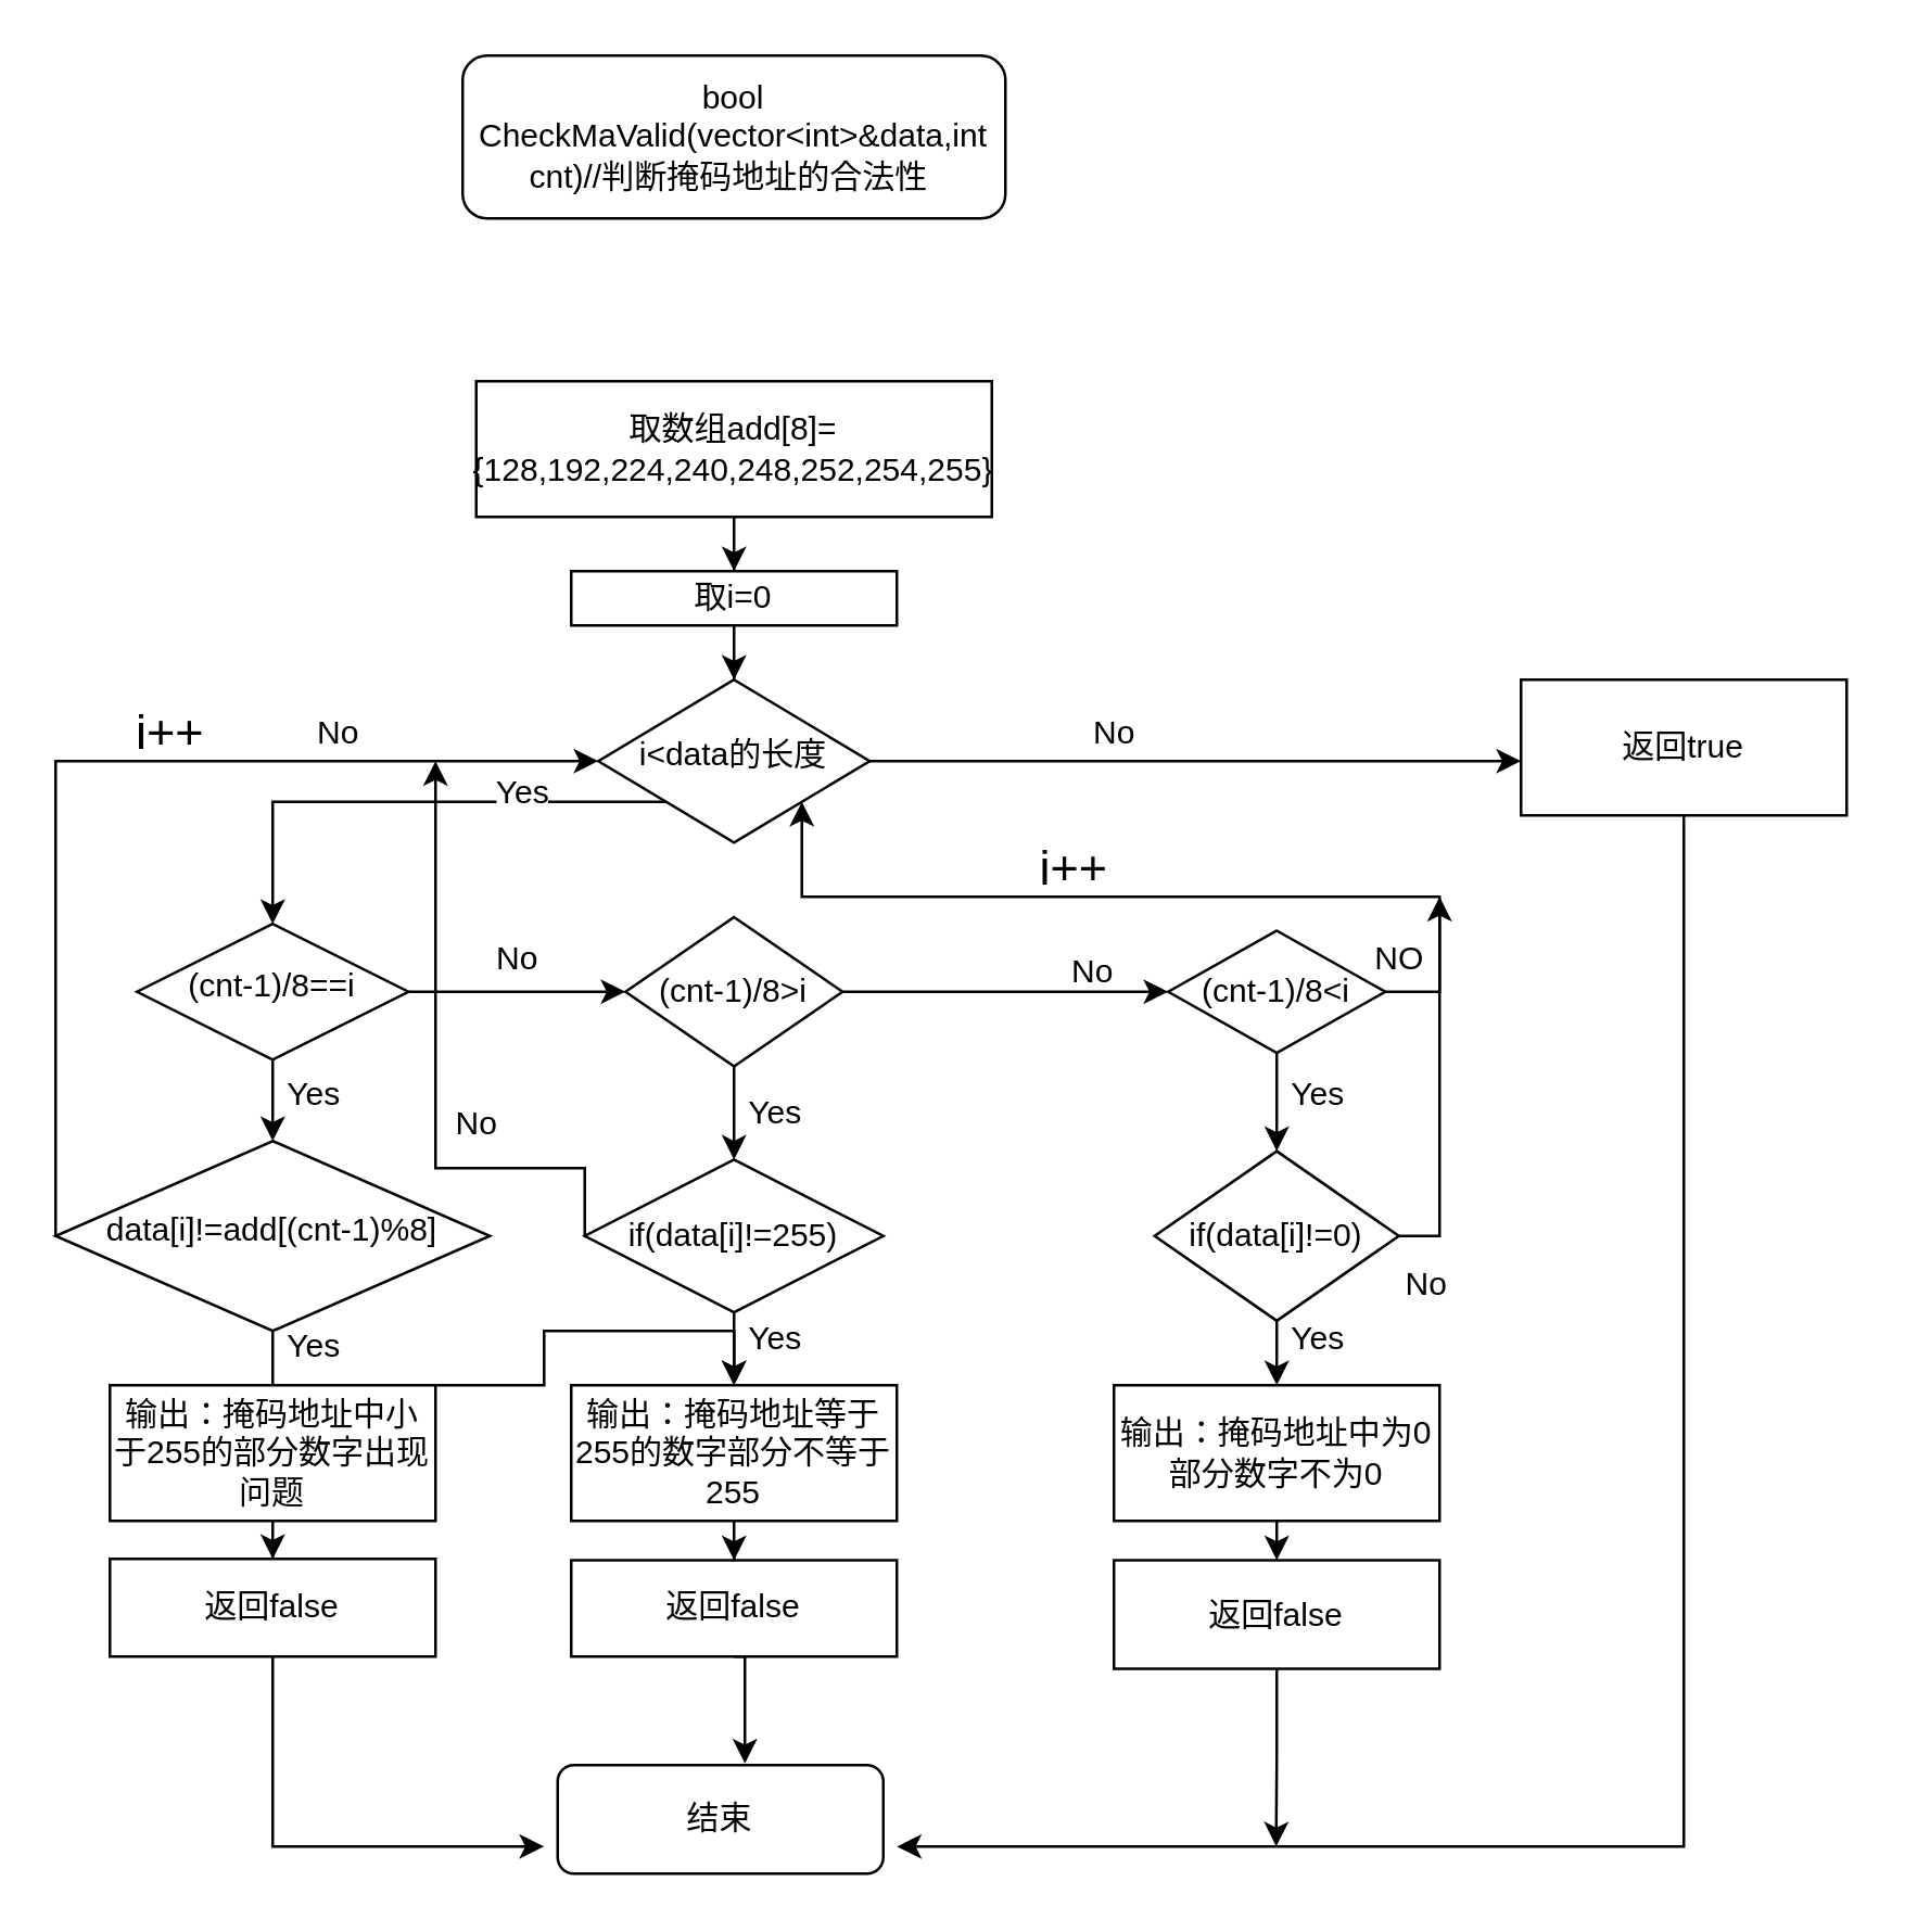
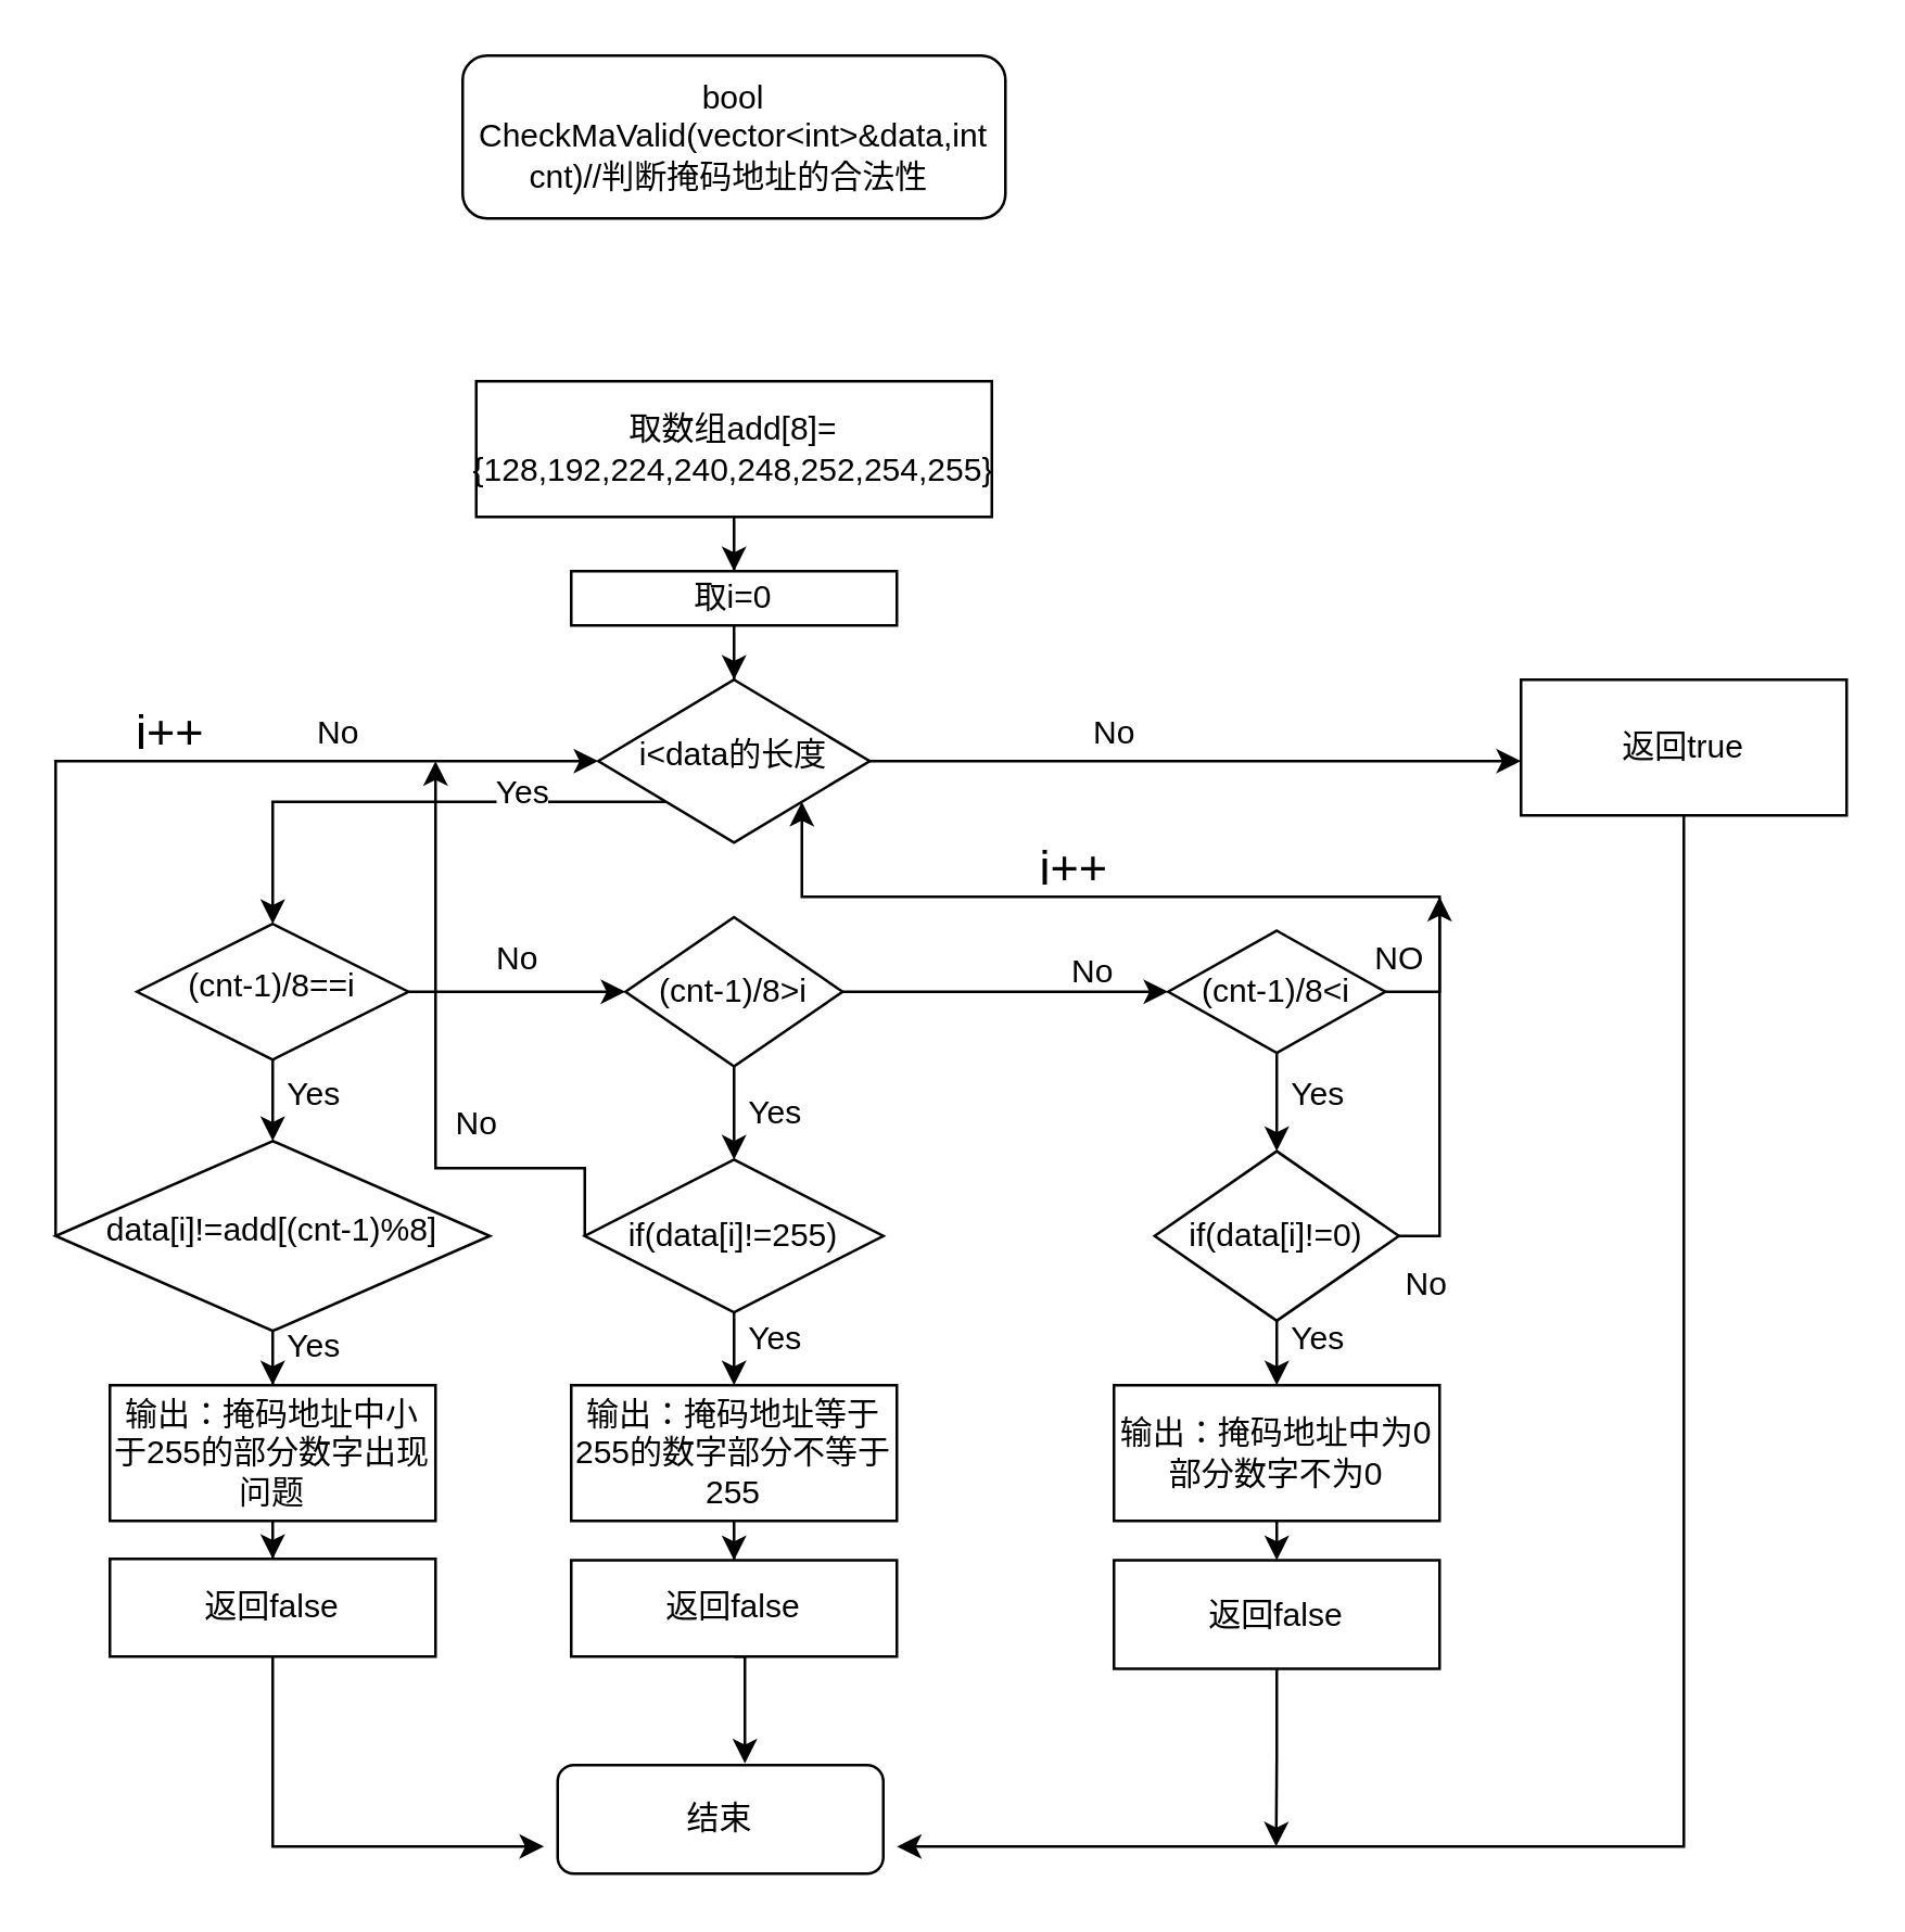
- <mxCell id="9" style="edgeStyle=orthogonalEdgeStyle;rounded=0;orthogonalLoop=1;jettySize=auto;html=1;exitX=0.5;exitY=1;exitDx=0;exitDy=0;" edge="1" parent="1" source="11" target="33"><mxGeometry relative="1" as="geometry"><mxPoint x="100" y="510" as="targetPoint" /></mxGeometry></mxCell>
+ <mxCell id="9" style="edgeStyle=orthogonalEdgeStyle;rounded=0;orthogonalLoop=1;jettySize=auto;html=1;exitX=0.5;exitY=1;exitDx=0;exitDy=0;" edge="1" parent="1" source="11" target="31"><mxGeometry relative="1" as="geometry"><mxPoint x="100" y="510" as="targetPoint" /></mxGeometry></mxCell>
